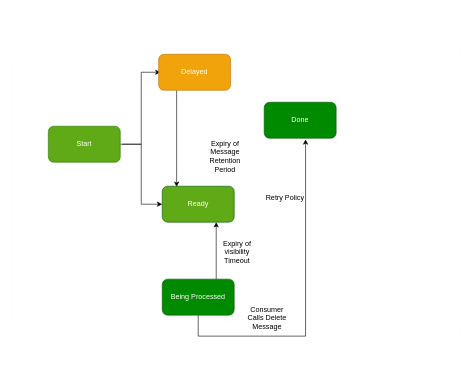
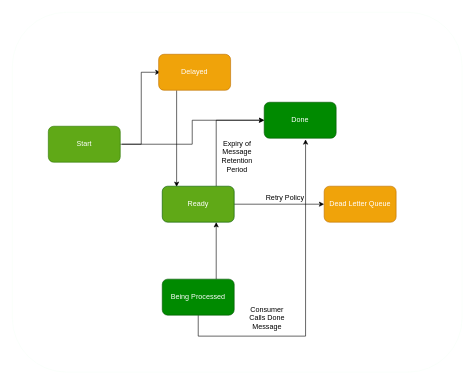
+ <mxCell id="8" style="edgeStyle=orthogonalEdgeStyle;rounded=0;orthogonalLoop=1;jettySize=auto;html=1;exitX=0.75;exitY=0;exitDx=0;exitDy=0;entryX=0;entryY=0.5;entryDx=0;entryDy=0;" parent="1" source="10" target="11" edge="1"><mxGeometry relative="1" as="geometry" /></mxCell>
- <mxCell id="16" value="Expiry of Message Retention Period" style="text;html=1;strokeColor=none;fillColor=none;align=center;verticalAlign=middle;whiteSpace=wrap;rounded=0;" parent="1" vertex="1"><mxGeometry x="340" y="250" width="70" height="20" as="geometry" /></mxCell>
+ <mxCell id="16" value="Expiry of Message Retention Period" style="text;html=1;strokeColor=none;fillColor=none;align=center;verticalAlign=middle;whiteSpace=wrap;rounded=0;" parent="1" vertex="1"><mxGeometry x="360" y="250" width="70" height="20" as="geometry" /></mxCell>
- <mxCell id="4" style="edgeStyle=orthogonalEdgeStyle;rounded=0;orthogonalLoop=1;jettySize=auto;html=1;exitX=1;exitY=0.5;exitDx=0;exitDy=0;entryX=0;entryY=0.5;entryDx=0;entryDy=0;" parent="1" source="5" target="10" edge="1"><mxGeometry relative="1" as="geometry" /></mxCell>
+ <mxCell id="4" style="edgeStyle=orthogonalEdgeStyle;rounded=0;orthogonalLoop=1;jettySize=auto;html=1;exitX=1;exitY=0.5;exitDx=0;exitDy=0;" parent="1" source="5" target="11" edge="1"><mxGeometry relative="1" as="geometry" /></mxCell>
+ <mxCell id="9" style="edgeStyle=orthogonalEdgeStyle;rounded=0;orthogonalLoop=1;jettySize=auto;html=1;exitX=1;exitY=0.5;exitDx=0;exitDy=0;" parent="1" source="10" target="15" edge="1"><mxGeometry relative="1" as="geometry" /></mxCell>
+ <mxCell id="15" value="Dead Letter Queue" style="rounded=1;whiteSpace=wrap;html=1;fillColor=#f0a30a;strokeColor=#BD7000;fontColor=#ffffff;" parent="1" vertex="1"><mxGeometry x="540" y="310" width="120" height="60" as="geometry" /></mxCell>
- <mxCell id="18" value="Expiry of visibility Timeout" style="text;html=1;strokeColor=none;fillColor=none;align=center;verticalAlign=middle;whiteSpace=wrap;rounded=0;" parent="1" vertex="1"><mxGeometry x="360" y="410" width="70" height="20" as="geometry" /></mxCell>
- <mxCell id="17" value="Consumer Calls Delete Message" style="text;html=1;strokeColor=none;fillColor=none;align=center;verticalAlign=middle;whiteSpace=wrap;rounded=0;" parent="1" vertex="1"><mxGeometry x="410" y="520" width="70" height="20" as="geometry" /></mxCell>
+ <mxCell id="17" value="Consumer Calls Done Message" style="text;html=1;strokeColor=none;fillColor=none;align=center;verticalAlign=middle;whiteSpace=wrap;rounded=0;" parent="1" vertex="1"><mxGeometry x="410" y="520" width="70" height="20" as="geometry" /></mxCell>
